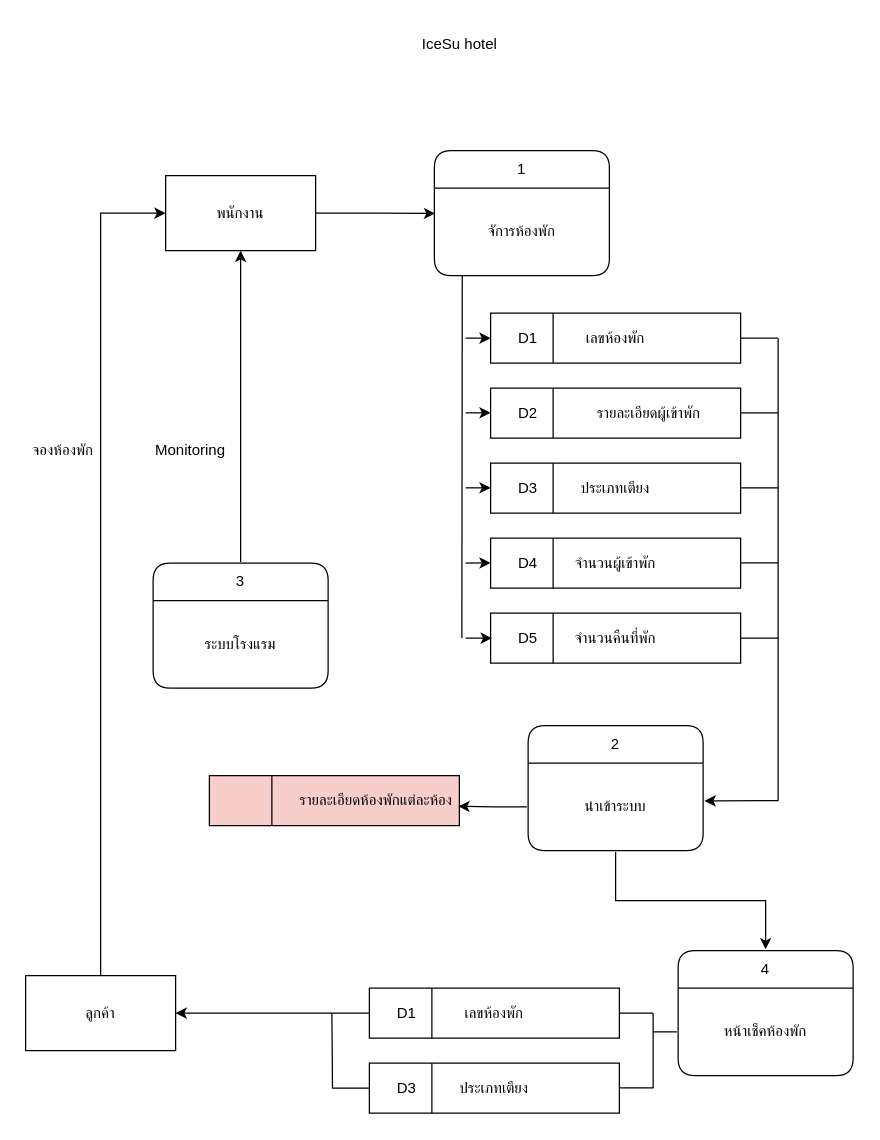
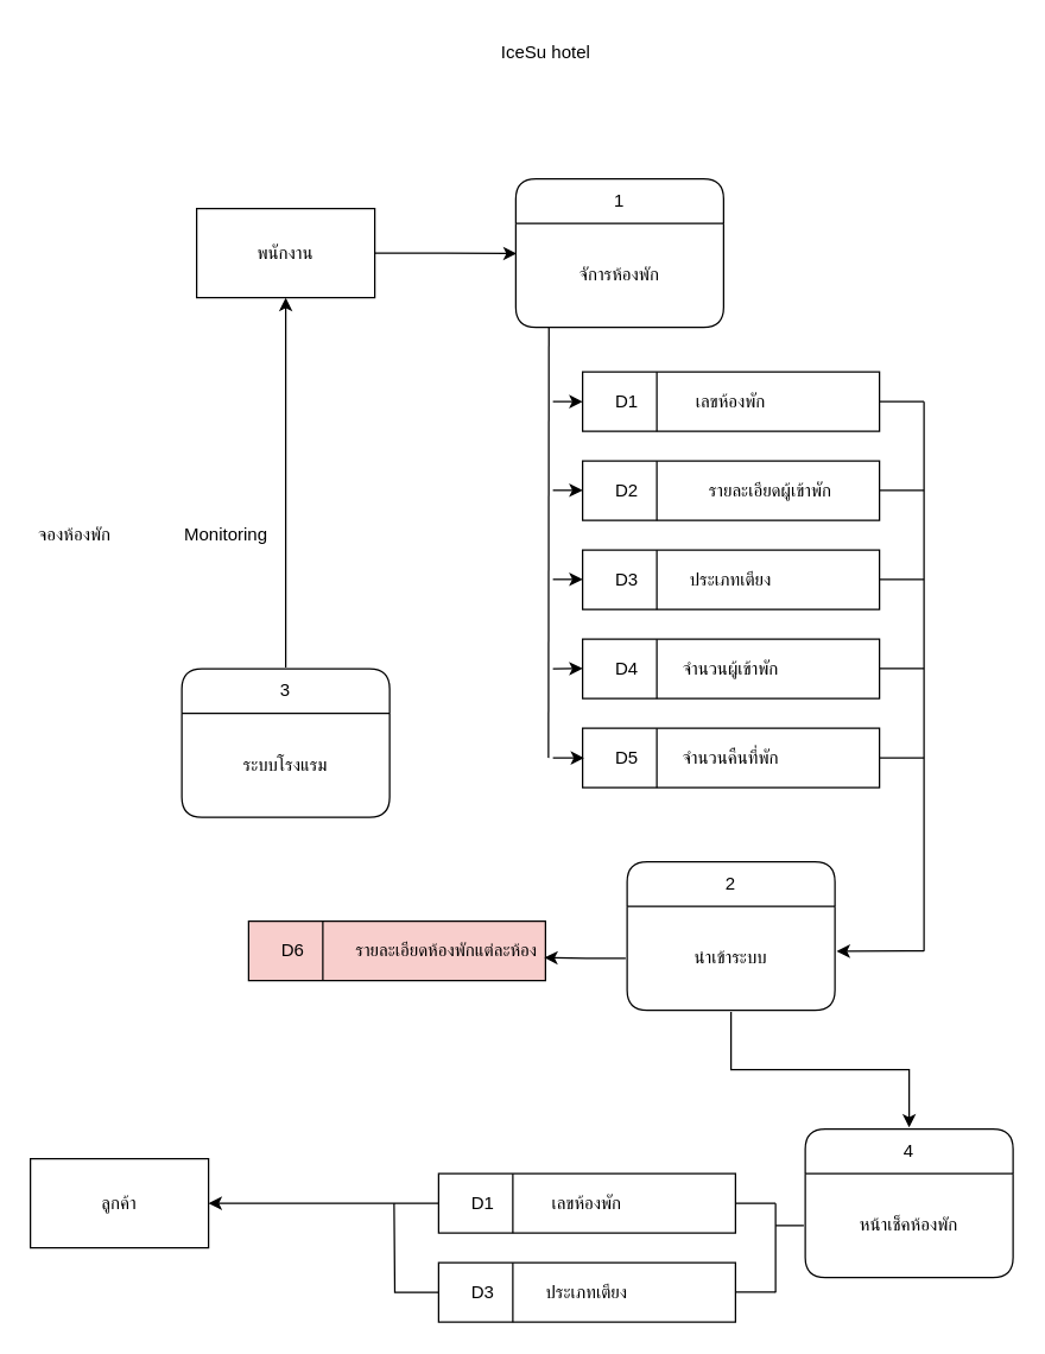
- <mxCell id="39" style="edgeStyle=orthogonalEdgeStyle;rounded=0;orthogonalLoop=1;jettySize=auto;html=1;entryX=0;entryY=0.5;entryDx=0;entryDy=0;" parent="1" source="40" target="3" edge="1"><mxGeometry relative="1" as="geometry" /></mxCell>
+ <mxCell id="61" value="D6" style="text;html=1;align=center;verticalAlign=middle;whiteSpace=wrap;rounded=0;" parent="1" vertex="1"><mxGeometry x="167" y="625" width="60" height="30" as="geometry" /></mxCell>
